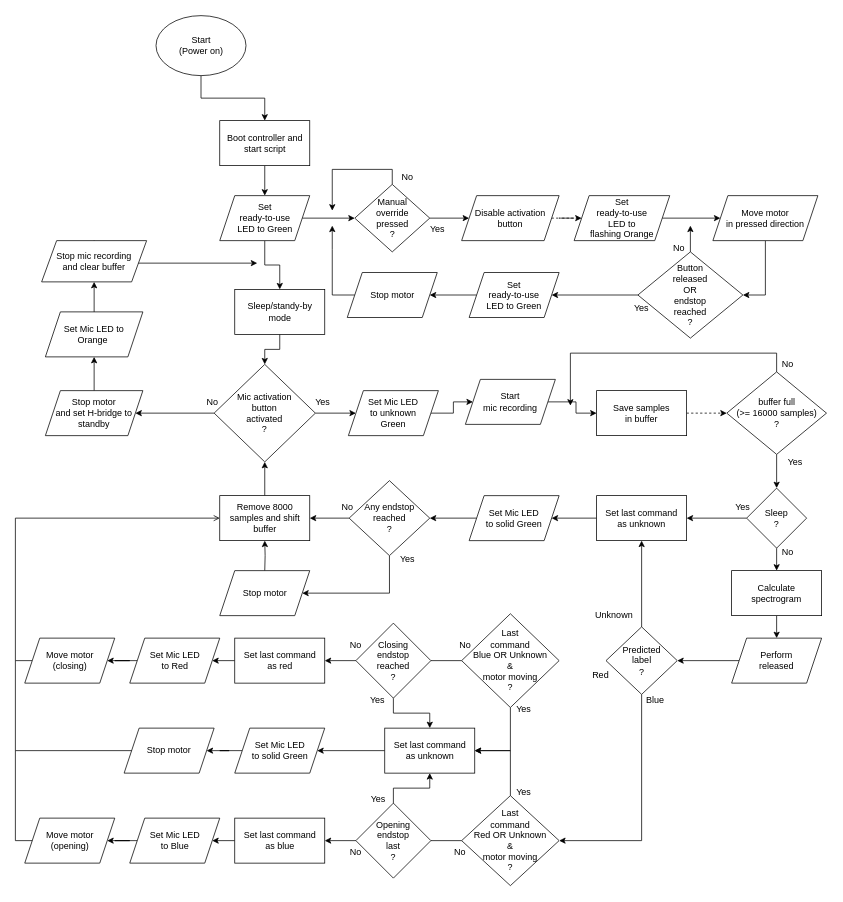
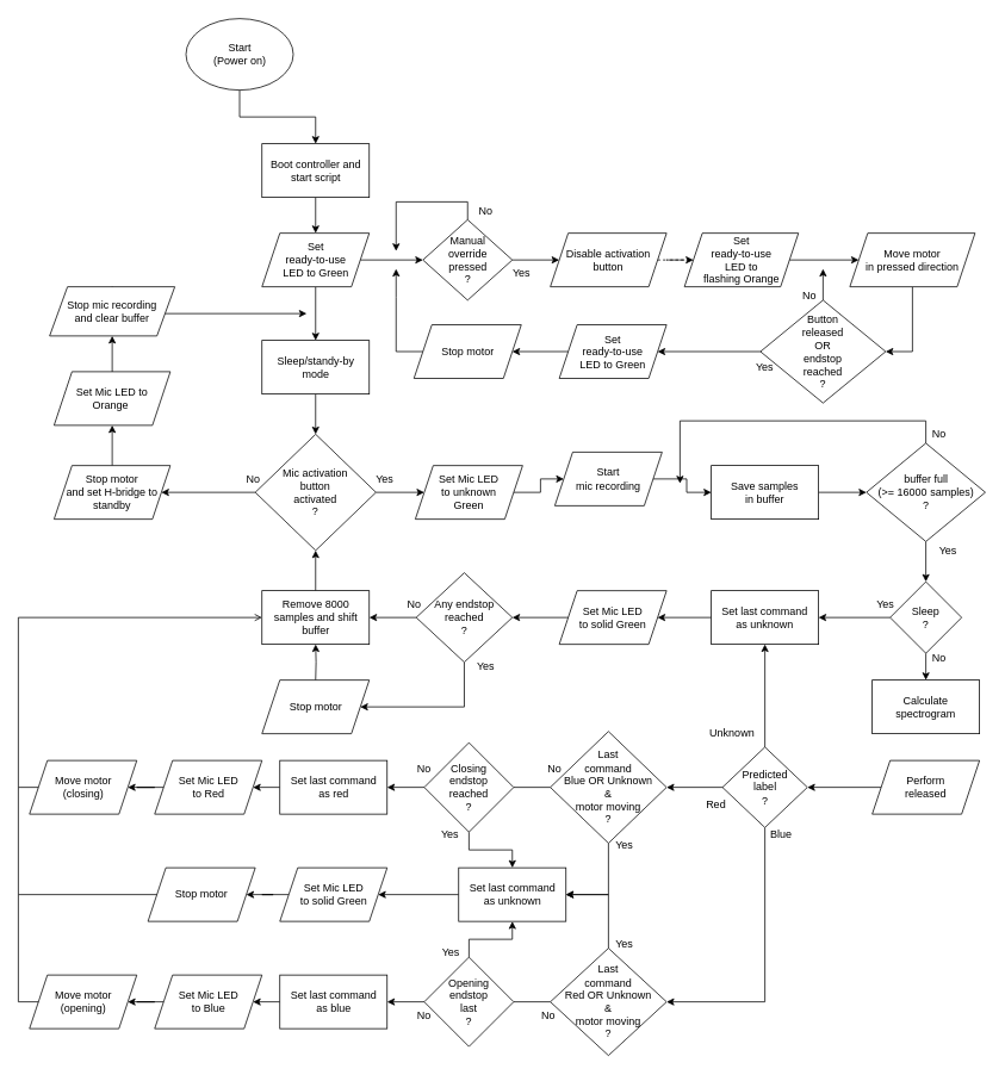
- <mxCell id="7" value="Sleep/standy-by&lt;br&gt;mode" style="rounded=0;whiteSpace=wrap;html=1;" parent="1" vertex="1"><mxGeometry x="312.5" y="385" width="120" height="60" as="geometry" /></mxCell>
+ <mxCell id="7" value="Sleep/standy-by&lt;br&gt;mode" style="rounded=0;whiteSpace=wrap;html=1;" parent="1" vertex="1"><mxGeometry x="292.5" y="380" width="120" height="60" as="geometry" /></mxCell>
- <mxCell id="25" style="edgeStyle=orthogonalEdgeStyle;rounded=0;orthogonalLoop=1;jettySize=auto;html=1;exitX=1;exitY=0.5;exitDx=0;exitDy=0;dashed=1;" parent="1" source="26" target="29" edge="1"><mxGeometry relative="1" as="geometry" /></mxCell>
+ <mxCell id="25" style="edgeStyle=orthogonalEdgeStyle;rounded=0;orthogonalLoop=1;jettySize=auto;html=1;exitX=1;exitY=0.5;exitDx=0;exitDy=0;" parent="1" source="26" target="29" edge="1"><mxGeometry relative="1" as="geometry" /></mxCell>
- <mxCell id="30" style="edgeStyle=orthogonalEdgeStyle;rounded=0;orthogonalLoop=1;jettySize=auto;html=1;exitX=0.5;exitY=1;exitDx=0;exitDy=0;entryX=0.5;entryY=0;entryDx=0;entryDy=0;" parent="1" source="31" target="33" edge="1"><mxGeometry relative="1" as="geometry" /></mxCell>
+ <mxCell id="34" style="edgeStyle=orthogonalEdgeStyle;rounded=0;orthogonalLoop=1;jettySize=auto;html=1;exitX=0;exitY=0.5;exitDx=0;exitDy=0;entryX=1;entryY=0.5;entryDx=0;entryDy=0;" parent="1" source="37" target="51" edge="1"><mxGeometry relative="1" as="geometry" /></mxCell>
